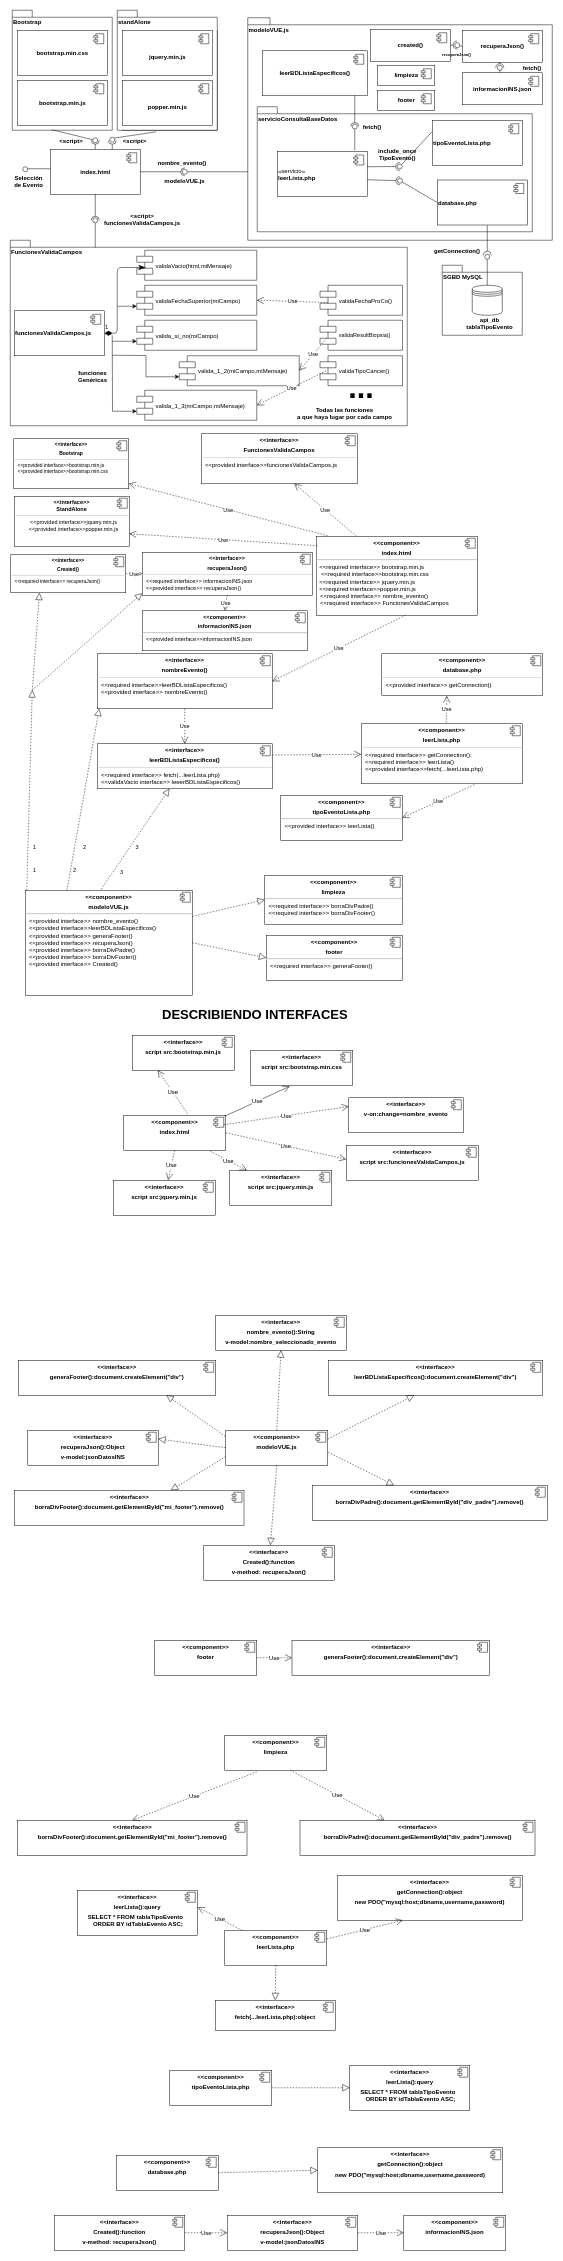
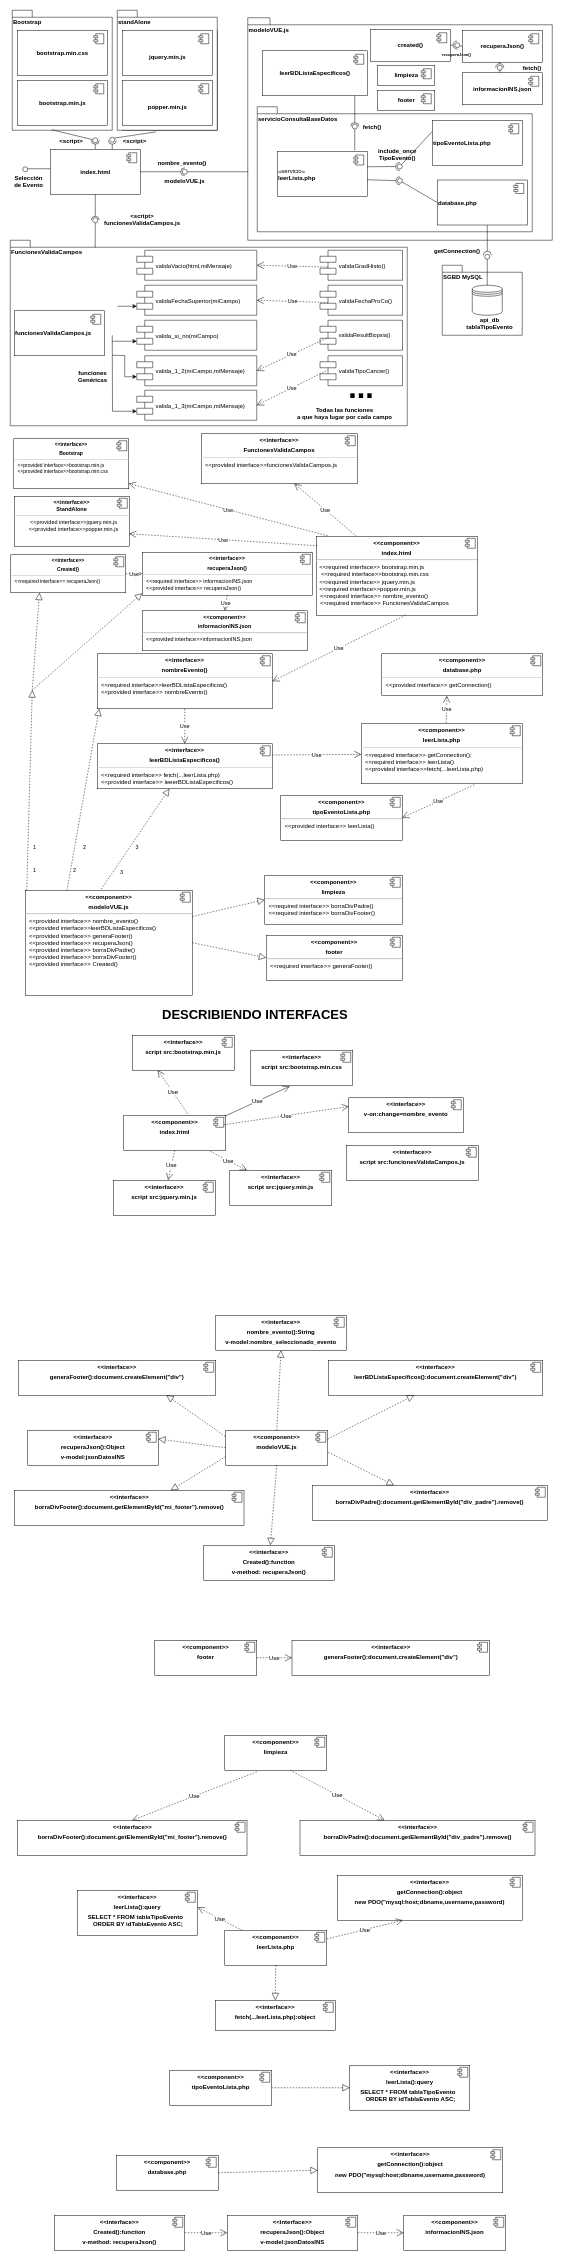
+ <mxCell id="71" value="validaGradHisto()" style="shape=component;align=left;spacingLeft=36;" parent="1" vertex="1"><mxGeometry x="639.5" y="500" width="165" height="60" as="geometry" /></mxCell>
+ <mxCell id="72" value="Use" style="endArrow=open;endSize=12;dashed=1;html=1;entryX=1;entryY=0.5;entryDx=0;entryDy=0;exitX=0.095;exitY=0.561;exitDx=0;exitDy=0;exitPerimeter=0;" parent="1" source="71" target="51" edge="1"><mxGeometry width="160" relative="1" as="geometry"><mxPoint x="665.67" y="614.5" as="sourcePoint" /><mxPoint x="523" y="610" as="targetPoint" /></mxGeometry></mxCell>
- <mxCell id="73" value="1" style="endArrow=classicThin;html=1;endSize=12;startArrow=diamondThin;startSize=14;startFill=1;edgeStyle=orthogonalEdgeStyle;align=left;verticalAlign=bottom;fontSize=12;exitX=1;exitY=0.5;exitDx=0;exitDy=0;entryX=0.075;entryY=0.575;entryDx=0;entryDy=0;entryPerimeter=0;endFill=1;" parent="1" source="49" target="51" edge="1"><mxGeometry x="-1" y="3" relative="1" as="geometry"><mxPoint x="24" y="870" as="sourcePoint" /><mxPoint x="184" y="870" as="targetPoint" /><Array as="points"><mxPoint x="234" y="666" /><mxPoint x="234" y="560" /><mxPoint x="234" y="535" /></Array></mxGeometry></mxCell>
- <mxCell id="57" value="valida_1_2(miCampo,miMensaje)" style="shape=component;align=left;spacingLeft=36;" parent="1" vertex="1"><mxGeometry x="358" y="711" width="240" height="60" as="geometry" /></mxCell>
+ <mxCell id="57" value="valida_1_2(miCampo,miMensaje)" style="shape=component;align=left;spacingLeft=36;" parent="1" vertex="1"><mxGeometry x="273" y="711" width="240" height="60" as="geometry" /></mxCell>
- <mxCell id="86" value="&lt;p style=&quot;margin: 0px ; margin-top: 6px ; text-align: center&quot;&gt;&lt;b&gt;&amp;lt;&amp;lt;interface&amp;gt;&amp;gt;&lt;/b&gt;&lt;/p&gt;&lt;p style=&quot;margin: 0px ; margin-top: 6px ; text-align: center&quot;&gt;&lt;b&gt;leerBDListaEspecificos()&lt;/b&gt;&lt;/p&gt;&lt;hr&gt;&lt;p style=&quot;margin: 0px ; margin-left: 8px&quot;&gt;&amp;lt;&amp;lt;required interface&amp;gt;&amp;gt; fetch(...leerLista.php)&lt;/p&gt;&lt;p style=&quot;margin: 0px ; margin-left: 8px&quot;&gt;&amp;lt;&amp;lt;validaVacio interface&amp;gt;&amp;gt; leeerBDListaEspecificos()&lt;br&gt;&lt;/p&gt;&lt;p style=&quot;margin: 0px ; margin-left: 8px&quot;&gt;&lt;br&gt;&lt;/p&gt;" style="align=left;overflow=fill;html=1;" parent="1" vertex="1"><mxGeometry x="194" y="1487" width="350" height="90" as="geometry" /></mxCell>
+ <mxCell id="86" value="&lt;p style=&quot;margin: 0px ; margin-top: 6px ; text-align: center&quot;&gt;&lt;b&gt;&amp;lt;&amp;lt;interface&amp;gt;&amp;gt;&lt;/b&gt;&lt;/p&gt;&lt;p style=&quot;margin: 0px ; margin-top: 6px ; text-align: center&quot;&gt;&lt;b&gt;leerBDListaEspecificos()&lt;/b&gt;&lt;/p&gt;&lt;hr&gt;&lt;p style=&quot;margin: 0px ; margin-left: 8px&quot;&gt;&amp;lt;&amp;lt;required interface&amp;gt;&amp;gt; fetch(...leerLista.php)&lt;/p&gt;&lt;p style=&quot;margin: 0px ; margin-left: 8px&quot;&gt;&amp;lt;&amp;lt;provided interface&amp;gt;&amp;gt; leeerBDListaEspecificos()&lt;br&gt;&lt;/p&gt;&lt;p style=&quot;margin: 0px ; margin-left: 8px&quot;&gt;&lt;br&gt;&lt;/p&gt;" style="align=left;overflow=fill;html=1;" parent="1" vertex="1"><mxGeometry x="194" y="1487" width="350" height="90" as="geometry" /></mxCell>
- <mxCell id="179" value="Use" style="endArrow=open;endSize=12;dashed=1;html=1;fontSize=12;entryX=0;entryY=0.4;entryDx=0;entryDy=0;exitX=1;exitY=0.5;exitDx=0;exitDy=0;entryPerimeter=0;" edge="1" parent="1" source="160" target="177"><mxGeometry width="160" relative="1" as="geometry"><mxPoint x="457" y="2259" as="sourcePoint" /><mxPoint x="707" y="2222.5" as="targetPoint" /></mxGeometry></mxCell>
